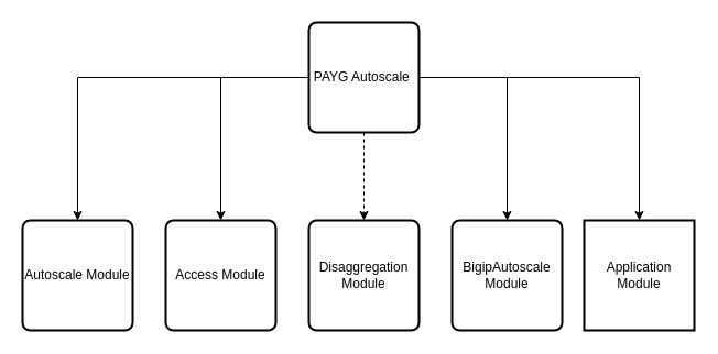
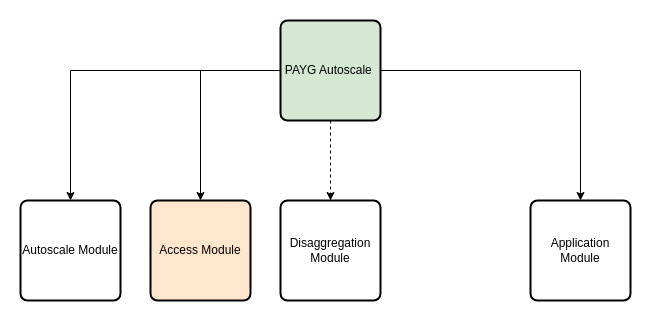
- <mxCell id="7" value="PAYG Autoscale&amp;nbsp;" style="rounded=1;whiteSpace=wrap;html=1;absoluteArcSize=1;arcSize=14;strokeWidth=2;" vertex="1" parent="1"><mxGeometry x="280" y="20" width="100" height="100" as="geometry" /></mxCell>
+ <mxCell id="7" value="PAYG Autoscale&amp;nbsp;" style="rounded=1;whiteSpace=wrap;html=1;absoluteArcSize=1;arcSize=14;strokeWidth=2;fillColor=#d5e8d4;" vertex="1" parent="1"><mxGeometry x="280" y="20" width="100" height="100" as="geometry" /></mxCell>
- <mxCell id="5" style="edgeStyle=orthogonalEdgeStyle;rounded=0;orthogonalLoop=1;jettySize=auto;html=1;exitX=1;exitY=0.5;exitDx=0;exitDy=0;entryX=0.5;entryY=0;entryDx=0;entryDy=0;" edge="1" parent="1" source="7" target="11"><mxGeometry relative="1" as="geometry" /></mxCell>
- <mxCell id="9" value="Access Module" style="rounded=1;whiteSpace=wrap;html=1;absoluteArcSize=1;arcSize=14;strokeWidth=2;" vertex="1" parent="1"><mxGeometry x="150" y="200" width="100" height="100" as="geometry" /></mxCell>
+ <mxCell id="9" value="Access Module" style="rounded=1;whiteSpace=wrap;html=1;absoluteArcSize=1;arcSize=14;strokeWidth=2;fillColor=#ffe6cc;" vertex="1" parent="1"><mxGeometry x="150" y="200" width="100" height="100" as="geometry" /></mxCell>
- <mxCell id="11" value="BigipAutoscale Module" style="rounded=1;whiteSpace=wrap;html=1;absoluteArcSize=1;arcSize=14;strokeWidth=2;" vertex="1" parent="1"><mxGeometry x="410" y="200" width="100" height="100" as="geometry" /></mxCell>
- <mxCell id="12" value="Application Module" style="whiteSpace=wrap;html=1;absoluteArcSize=1;arcSize=14;strokeWidth=2;rounded=0;" vertex="1" parent="1"><mxGeometry x="530" y="200" width="100" height="100" as="geometry" /></mxCell>
+ <mxCell id="12" value="Application Module" style="rounded=1;whiteSpace=wrap;html=1;absoluteArcSize=1;arcSize=14;strokeWidth=2;" vertex="1" parent="1"><mxGeometry x="530" y="200" width="100" height="100" as="geometry" /></mxCell>
